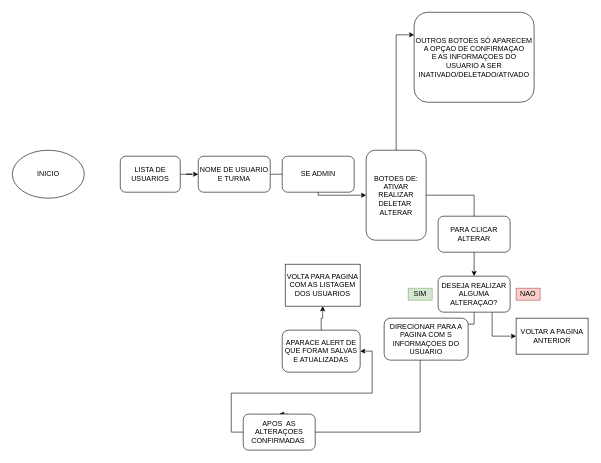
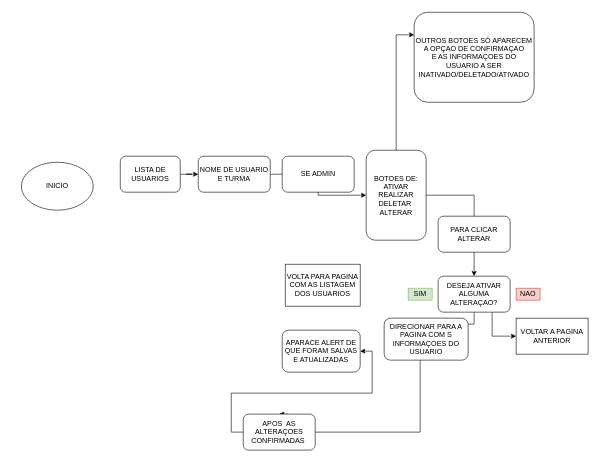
- <mxCell id="2" value="INICIO" style="ellipse;whiteSpace=wrap;html=1;" vertex="1" parent="1"><mxGeometry x="20" y="250" width="120" height="80" as="geometry" /></mxCell>
+ <mxCell id="2" value="INICIO" style="ellipse;whiteSpace=wrap;html=1;" vertex="1" parent="1"><mxGeometry x="35" y="270" width="120" height="80" as="geometry" /></mxCell>
- <mxCell id="12" value="DESEJA REALIZAR ALGUMA ALTERAÇAO?" style="rounded=1;whiteSpace=wrap;html=1;" vertex="1" parent="1"><mxGeometry x="730" y="460" width="120" height="60" as="geometry" /></mxCell>
+ <mxCell id="12" value="DESEJA ATIVAR ALGUMA ALTERAÇAO?" style="rounded=1;whiteSpace=wrap;html=1;" vertex="1" parent="1"><mxGeometry x="730" y="460" width="120" height="60" as="geometry" /></mxCell>
- <mxCell id="18" style="edgeStyle=orthogonalEdgeStyle;rounded=0;orthogonalLoop=1;jettySize=auto;html=1;exitX=0.5;exitY=0;exitDx=0;exitDy=0;" edge="1" parent="1" source="19" target="20"><mxGeometry relative="1" as="geometry" /></mxCell>
